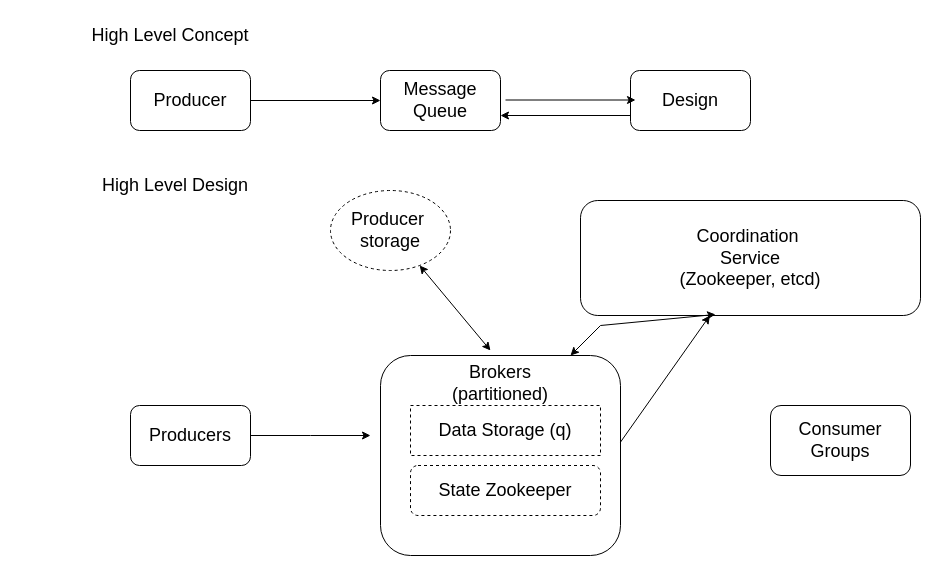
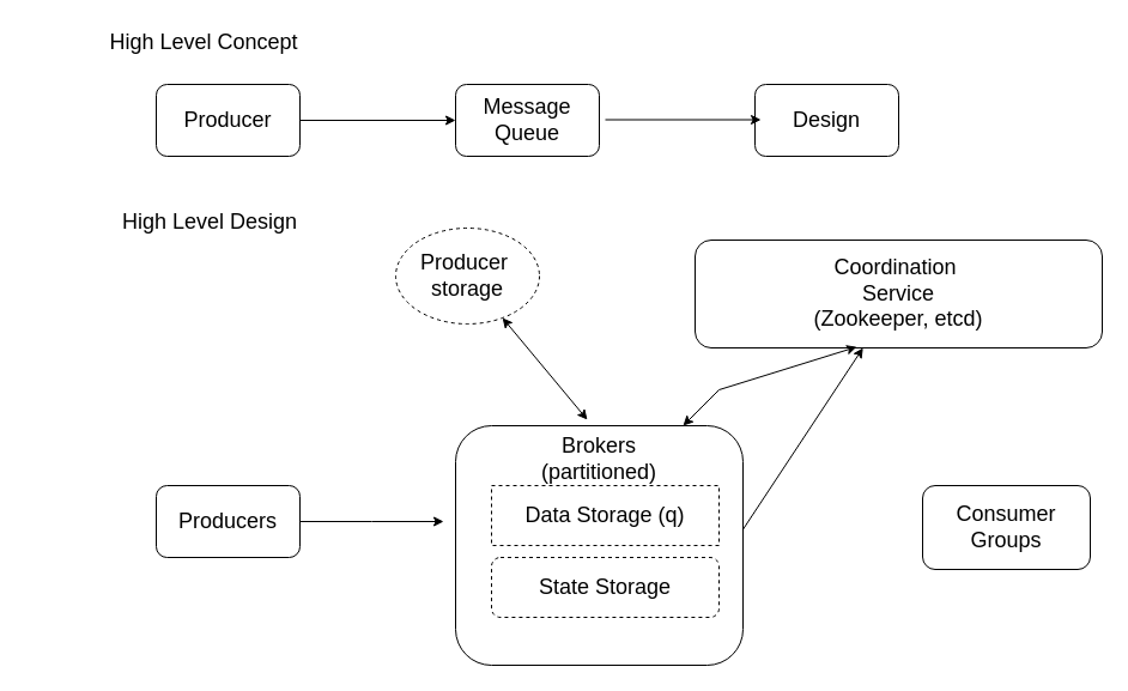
- <mxCell id="8" value="" style="endArrow=classic;html=1;rounded=0;fontSize=18;exitX=0;exitY=0.75;exitDx=0;exitDy=0;entryX=1;entryY=0.75;entryDx=0;entryDy=0;" parent="1" source="6" target="5" edge="1"><mxGeometry width="50" height="50" relative="1" as="geometry"><mxPoint x="515" y="109.5" as="sourcePoint" /><mxPoint x="645" y="109.5" as="targetPoint" /><Array as="points" /></mxGeometry></mxCell>
- <mxCell id="16" value="Coordination&amp;nbsp;&lt;br&gt;Service&lt;br&gt;(Zookeeper, etcd)" style="rounded=1;whiteSpace=wrap;html=1;fontSize=18;" vertex="1" parent="1"><mxGeometry x="580" y="200" width="340" height="115" as="geometry" /></mxCell>
+ <mxCell id="16" value="Coordination&amp;nbsp;&lt;br&gt;Service&lt;br&gt;(Zookeeper, etcd)" style="rounded=1;whiteSpace=wrap;html=1;fontSize=18;" vertex="1" parent="1"><mxGeometry x="580" y="200" width="340" height="90" as="geometry" /></mxCell>
- <mxCell id="14" value="State Zookeeper" style="rounded=1;whiteSpace=wrap;html=1;dashed=1;fontSize=18;" vertex="1" parent="1"><mxGeometry x="410" y="465" width="190" height="50" as="geometry" /></mxCell>
+ <mxCell id="14" value="State Storage" style="rounded=1;whiteSpace=wrap;html=1;dashed=1;fontSize=18;" vertex="1" parent="1"><mxGeometry x="410" y="465" width="190" height="50" as="geometry" /></mxCell>
